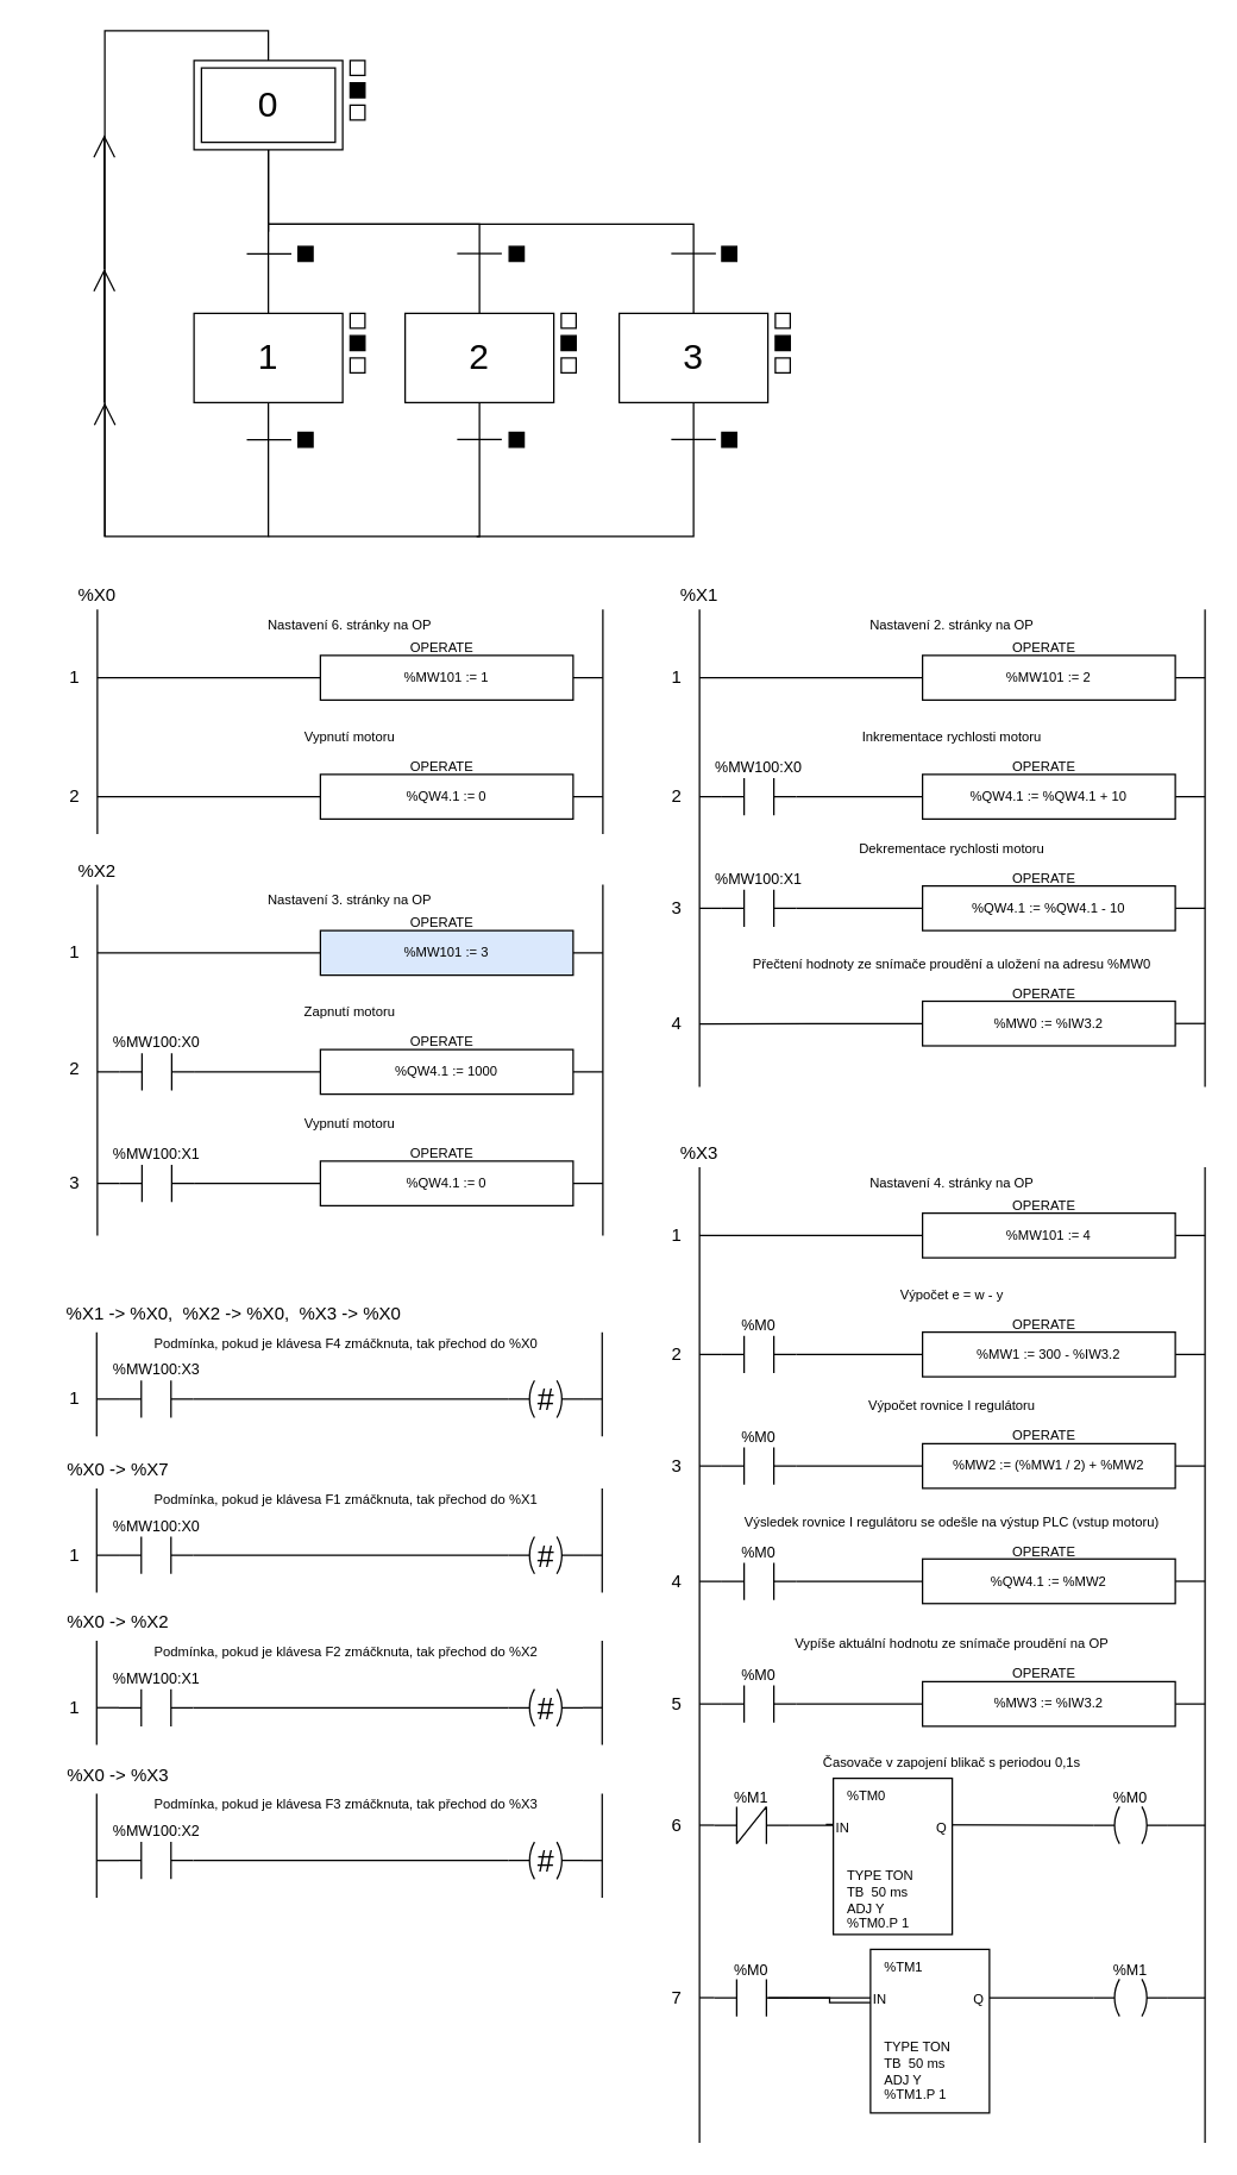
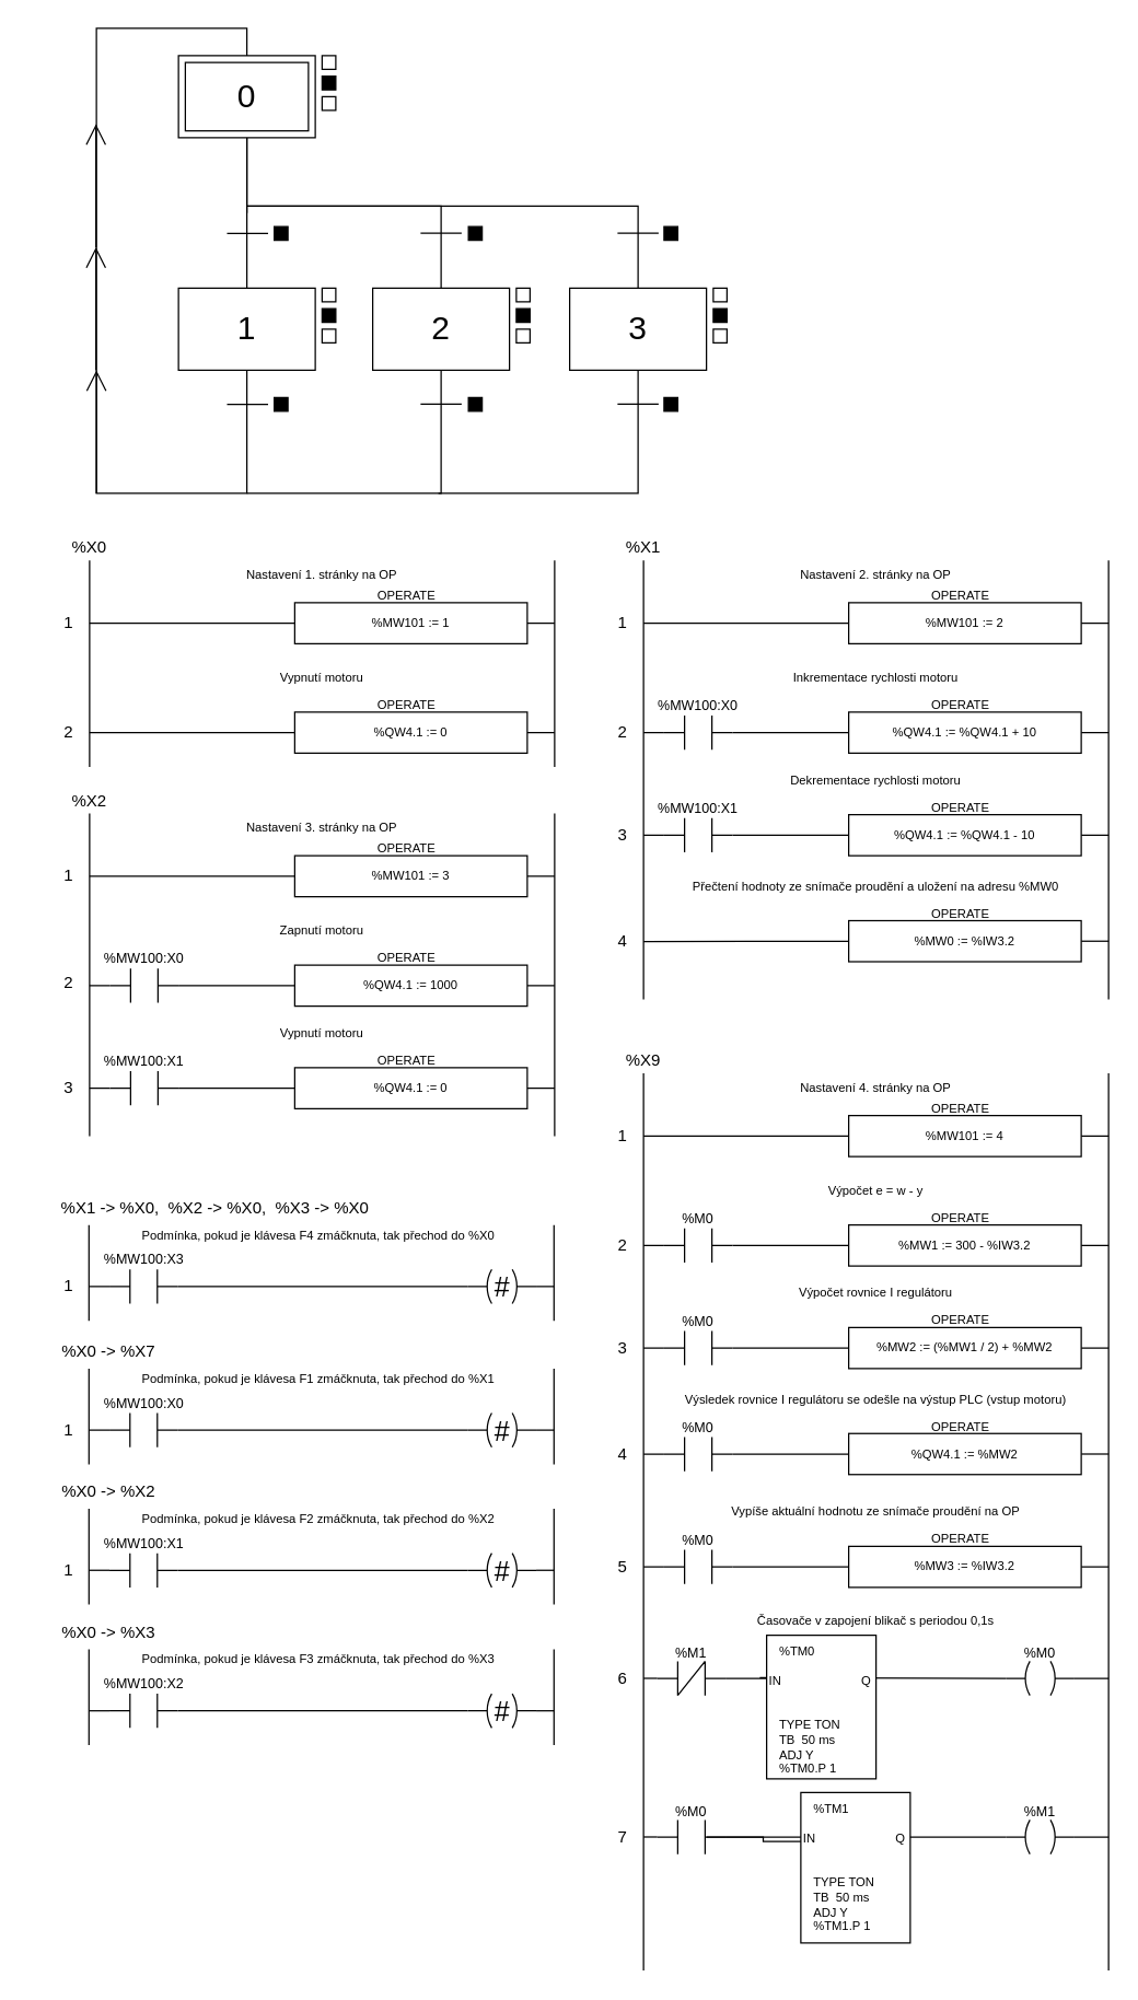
- <mxCell id="47" value="&lt;font style=&quot;font-size: 9px&quot;&gt;Nastavení 6. stránky na OP&lt;/font&gt;" style="text;html=1;strokeColor=none;fillColor=none;align=center;verticalAlign=middle;whiteSpace=wrap;rounded=0;fontSize=9;strokeWidth=1;" parent="1" vertex="1"><mxGeometry x="65" y="415" width="340" height="10" as="geometry" /></mxCell>
+ <mxCell id="47" value="&lt;font style=&quot;font-size: 9px&quot;&gt;Nastavení 1. stránky na OP&lt;/font&gt;" style="text;html=1;strokeColor=none;fillColor=none;align=center;verticalAlign=middle;whiteSpace=wrap;rounded=0;fontSize=9;strokeWidth=1;" parent="1" vertex="1"><mxGeometry x="65" y="415" width="340" height="10" as="geometry" /></mxCell>
- <mxCell id="60" value="%MW101 := 3" style="rounded=0;whiteSpace=wrap;html=1;fontSize=9;strokeWidth=1;fillColor=#dae8fc;" parent="1" vertex="1"><mxGeometry x="215" y="625" width="170" height="30" as="geometry" /></mxCell>
+ <mxCell id="60" value="%MW101 := 3" style="rounded=0;whiteSpace=wrap;html=1;fontSize=9;strokeWidth=1;" parent="1" vertex="1"><mxGeometry x="215" y="625" width="170" height="30" as="geometry" /></mxCell>
- <mxCell id="122" value="%X3" style="text;html=1;strokeColor=none;fillColor=none;align=center;verticalAlign=middle;whiteSpace=wrap;rounded=0;fontSize=12;strokeWidth=1;" parent="1" vertex="1"><mxGeometry x="440" width="60" height="30" as="geometry" y="760" /></mxCell>
+ <mxCell id="122" value="%X9" style="text;html=1;strokeColor=none;fillColor=none;align=center;verticalAlign=middle;whiteSpace=wrap;rounded=0;fontSize=12;strokeWidth=1;" parent="1" vertex="1"><mxGeometry x="440" width="60" height="30" as="geometry" y="760" /></mxCell>
